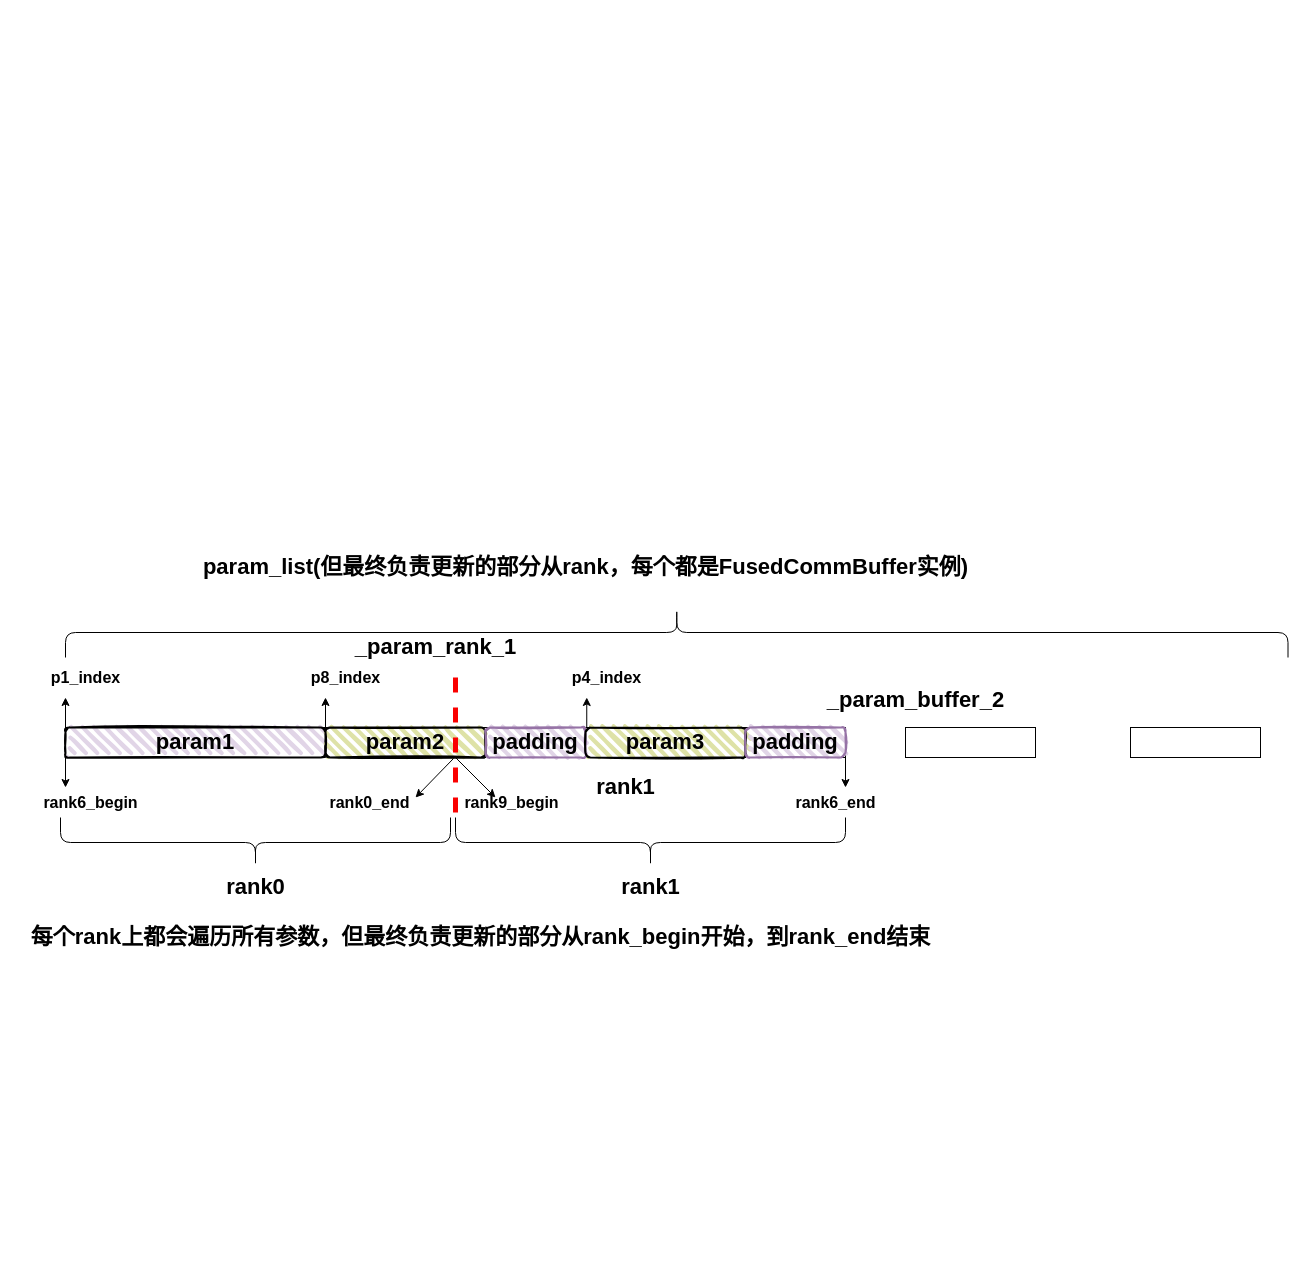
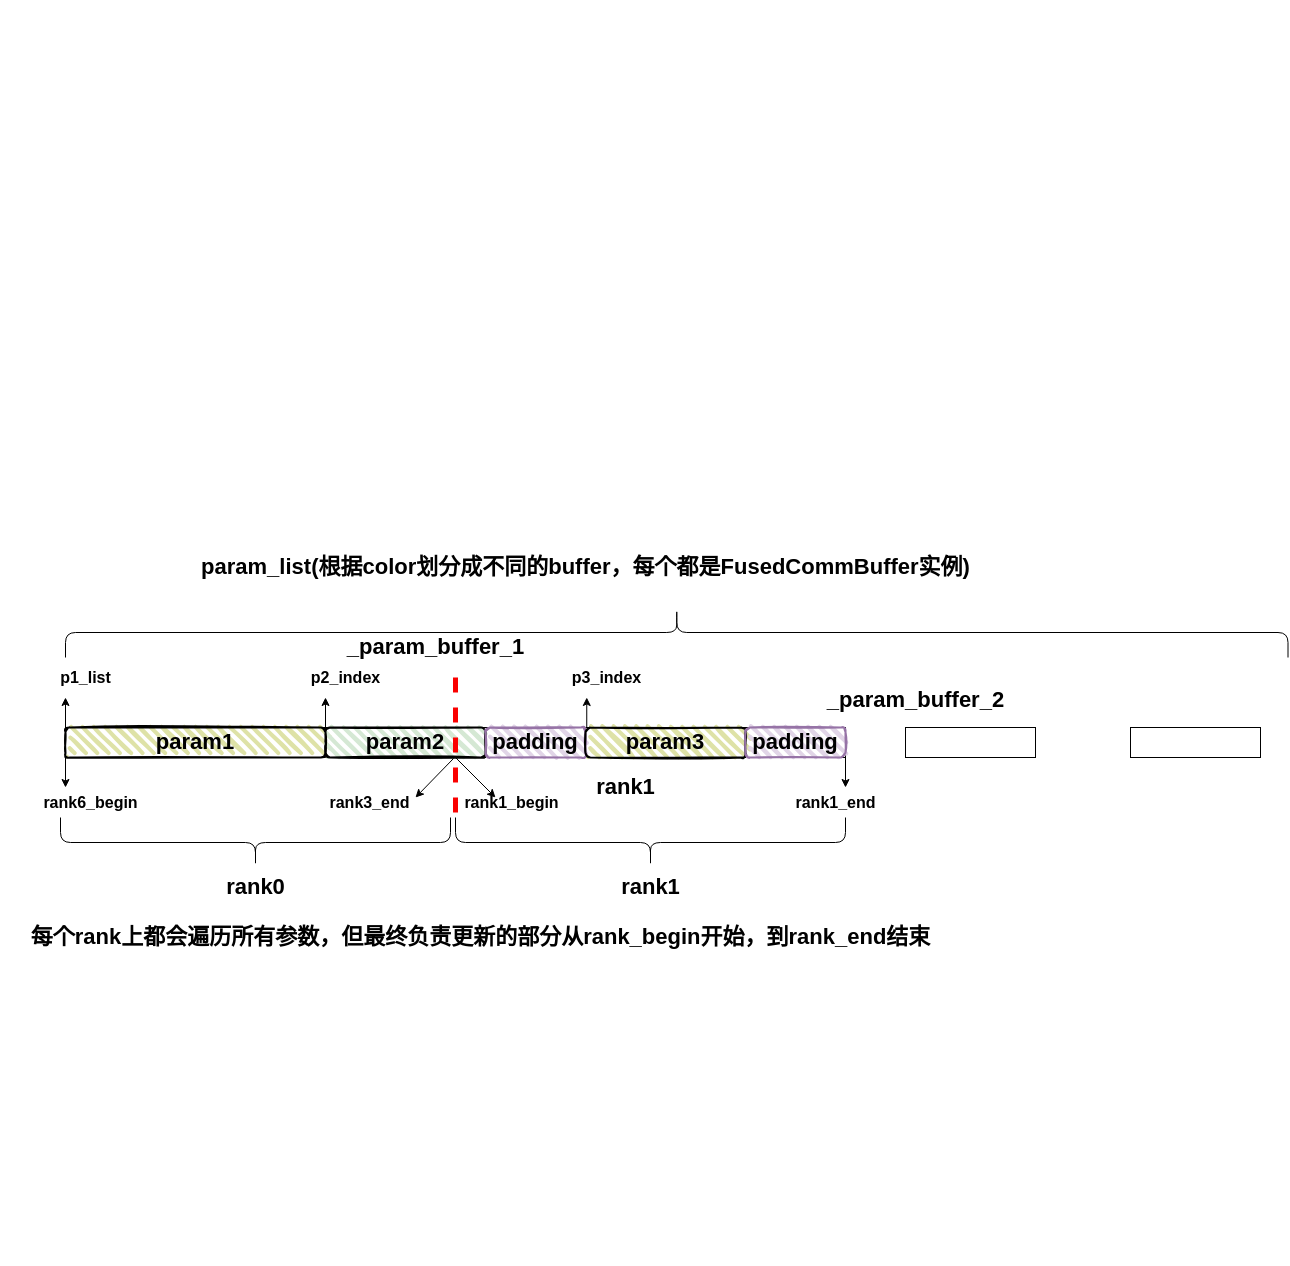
- <mxCell id="8" value="&lt;font style=&quot;font-size: 22px;&quot;&gt;&lt;b&gt;param_list(但最终负责更新的部分从rank，每个都是FusedCommBuffer实例)&lt;/b&gt;&lt;/font&gt;" style="text;html=1;align=center;verticalAlign=middle;resizable=0;points=[];autosize=1;strokeColor=none;fillColor=none;" vertex="1" parent="1"><mxGeometry x="190" y="547" width="790" height="40" as="geometry" /></mxCell>
+ <mxCell id="8" value="&lt;font style=&quot;font-size: 22px;&quot;&gt;&lt;b&gt;param_list(根据color划分成不同的buffer，每个都是FusedCommBuffer实例)&lt;/b&gt;&lt;/font&gt;" style="text;html=1;align=center;verticalAlign=middle;resizable=0;points=[];autosize=1;strokeColor=none;fillColor=none;" vertex="1" parent="1"><mxGeometry x="190" y="547" width="790" height="40" as="geometry" /></mxCell>
- <mxCell id="4" value="&lt;font style=&quot;font-size: 22px;&quot;&gt;&lt;b&gt;_param_rank_1&lt;/b&gt;&lt;/font&gt;" style="text;html=1;align=center;verticalAlign=middle;resizable=0;points=[];autosize=1;strokeColor=none;fillColor=none;" vertex="1" parent="1"><mxGeometry x="335" y="627" width="200" height="40" as="geometry" /></mxCell>
+ <mxCell id="4" value="&lt;font style=&quot;font-size: 22px;&quot;&gt;&lt;b&gt;_param_buffer_1&lt;/b&gt;&lt;/font&gt;" style="text;html=1;align=center;verticalAlign=middle;resizable=0;points=[];autosize=1;strokeColor=none;fillColor=none;" vertex="1" parent="1"><mxGeometry x="335" y="627" width="200" height="40" as="geometry" /></mxCell>
- <mxCell id="18" value="&lt;font style=&quot;font-size: 16px;&quot;&gt;&lt;b style=&quot;&quot;&gt;p1_index&lt;/b&gt;&lt;/font&gt;" style="text;html=1;align=center;verticalAlign=middle;resizable=0;points=[];autosize=1;strokeColor=none;fillColor=none;" vertex="1" parent="1"><mxGeometry x="40" y="662" width="90" height="30" as="geometry" /></mxCell>
+ <mxCell id="18" value="&lt;font style=&quot;font-size: 16px;&quot;&gt;&lt;b style=&quot;&quot;&gt;p1_list&lt;/b&gt;&lt;/font&gt;" style="text;html=1;align=center;verticalAlign=middle;resizable=0;points=[];autosize=1;strokeColor=none;fillColor=none;" vertex="1" parent="1"><mxGeometry x="40" y="662" width="90" height="30" as="geometry" /></mxCell>
- <mxCell id="20" value="&lt;font style=&quot;font-size: 16px;&quot;&gt;&lt;b style=&quot;&quot;&gt;p8_index&lt;/b&gt;&lt;/font&gt;" style="text;html=1;align=center;verticalAlign=middle;resizable=0;points=[];autosize=1;strokeColor=none;fillColor=none;" vertex="1" parent="1"><mxGeometry x="300" y="662" width="90" height="30" as="geometry" /></mxCell>
+ <mxCell id="20" value="&lt;font style=&quot;font-size: 16px;&quot;&gt;&lt;b style=&quot;&quot;&gt;p2_index&lt;/b&gt;&lt;/font&gt;" style="text;html=1;align=center;verticalAlign=middle;resizable=0;points=[];autosize=1;strokeColor=none;fillColor=none;" vertex="1" parent="1"><mxGeometry x="300" y="662" width="90" height="30" as="geometry" /></mxCell>
- <mxCell id="22" value="&lt;font style=&quot;font-size: 16px;&quot;&gt;&lt;b style=&quot;&quot;&gt;p4_index&lt;/b&gt;&lt;/font&gt;" style="text;html=1;align=center;verticalAlign=middle;resizable=0;points=[];autosize=1;strokeColor=none;fillColor=none;" vertex="1" parent="1"><mxGeometry x="561.25" y="662" width="90" height="30" as="geometry" /></mxCell>
+ <mxCell id="22" value="&lt;font style=&quot;font-size: 16px;&quot;&gt;&lt;b style=&quot;&quot;&gt;p3_index&lt;/b&gt;&lt;/font&gt;" style="text;html=1;align=center;verticalAlign=middle;resizable=0;points=[];autosize=1;strokeColor=none;fillColor=none;" vertex="1" parent="1"><mxGeometry x="561.25" y="662" width="90" height="30" as="geometry" /></mxCell>
- <mxCell id="9" value="&lt;font style=&quot;font-size: 22px;&quot;&gt;&lt;b&gt;param1&lt;/b&gt;&lt;/font&gt;" style="rounded=1;whiteSpace=wrap;html=1;strokeWidth=2;fillWeight=4;hachureGap=8;hachureAngle=45;fillColor=#e1d5e7;sketch=1;" vertex="1" parent="1"><mxGeometry x="65" y="727" width="260" height="30" as="geometry" /></mxCell>
+ <mxCell id="9" value="&lt;font style=&quot;font-size: 22px;&quot;&gt;&lt;b&gt;param1&lt;/b&gt;&lt;/font&gt;" style="rounded=1;whiteSpace=wrap;html=1;strokeWidth=2;fillWeight=4;hachureGap=8;hachureAngle=45;fillColor=#DEE2A7;sketch=1;" vertex="1" parent="1"><mxGeometry x="65" y="727" width="260" height="30" as="geometry" /></mxCell>
- <mxCell id="10" value="&lt;font style=&quot;font-size: 22px;&quot;&gt;&lt;b&gt;param2&lt;/b&gt;&lt;/font&gt;" style="rounded=1;whiteSpace=wrap;html=1;strokeWidth=2;fillWeight=4;hachureGap=8;hachureAngle=45;fillColor=#DEE2A7;sketch=1;" vertex="1" parent="1"><mxGeometry x="325" y="727" width="160" height="30" as="geometry" /></mxCell>
+ <mxCell id="10" value="&lt;font style=&quot;font-size: 22px;&quot;&gt;&lt;b&gt;param2&lt;/b&gt;&lt;/font&gt;" style="rounded=1;whiteSpace=wrap;html=1;strokeWidth=2;fillWeight=4;hachureGap=8;hachureAngle=45;fillColor=#d5e8d4;sketch=1;" vertex="1" parent="1"><mxGeometry x="325" y="727" width="160" height="30" as="geometry" /></mxCell>
- <mxCell id="26" value="&lt;font style=&quot;font-size: 16px;&quot;&gt;&lt;b style=&quot;&quot;&gt;rank0_end&lt;/b&gt;&lt;/font&gt;" style="text;html=1;align=center;verticalAlign=middle;resizable=0;points=[];autosize=1;strokeColor=none;fillColor=none;" vertex="1" parent="1"><mxGeometry x="319" y="787" width="100" height="30" as="geometry" /></mxCell>
+ <mxCell id="26" value="&lt;font style=&quot;font-size: 16px;&quot;&gt;&lt;b style=&quot;&quot;&gt;rank3_end&lt;/b&gt;&lt;/font&gt;" style="text;html=1;align=center;verticalAlign=middle;resizable=0;points=[];autosize=1;strokeColor=none;fillColor=none;" vertex="1" parent="1"><mxGeometry x="319" y="787" width="100" height="30" as="geometry" /></mxCell>
- <mxCell id="28" value="&lt;font style=&quot;font-size: 16px;&quot;&gt;&lt;b style=&quot;&quot;&gt;rank9_begin&lt;/b&gt;&lt;/font&gt;" style="text;html=1;align=center;verticalAlign=middle;resizable=0;points=[];autosize=1;strokeColor=none;fillColor=none;" vertex="1" parent="1"><mxGeometry x="451.25" y="787" width="120" height="30" as="geometry" /></mxCell>
+ <mxCell id="28" value="&lt;font style=&quot;font-size: 16px;&quot;&gt;&lt;b style=&quot;&quot;&gt;rank1_begin&lt;/b&gt;&lt;/font&gt;" style="text;html=1;align=center;verticalAlign=middle;resizable=0;points=[];autosize=1;strokeColor=none;fillColor=none;" vertex="1" parent="1"><mxGeometry x="451.25" y="787" width="120" height="30" as="geometry" /></mxCell>
- <mxCell id="30" value="&lt;font style=&quot;font-size: 16px;&quot;&gt;&lt;b style=&quot;&quot;&gt;rank6_end&lt;/b&gt;&lt;/font&gt;" style="text;html=1;align=center;verticalAlign=middle;resizable=0;points=[];autosize=1;strokeColor=none;fillColor=none;" vertex="1" parent="1"><mxGeometry x="785" y="787" width="100" height="30" as="geometry" /></mxCell>
+ <mxCell id="30" value="&lt;font style=&quot;font-size: 16px;&quot;&gt;&lt;b style=&quot;&quot;&gt;rank1_end&lt;/b&gt;&lt;/font&gt;" style="text;html=1;align=center;verticalAlign=middle;resizable=0;points=[];autosize=1;strokeColor=none;fillColor=none;" vertex="1" parent="1"><mxGeometry x="785" y="787" width="100" height="30" as="geometry" /></mxCell>
